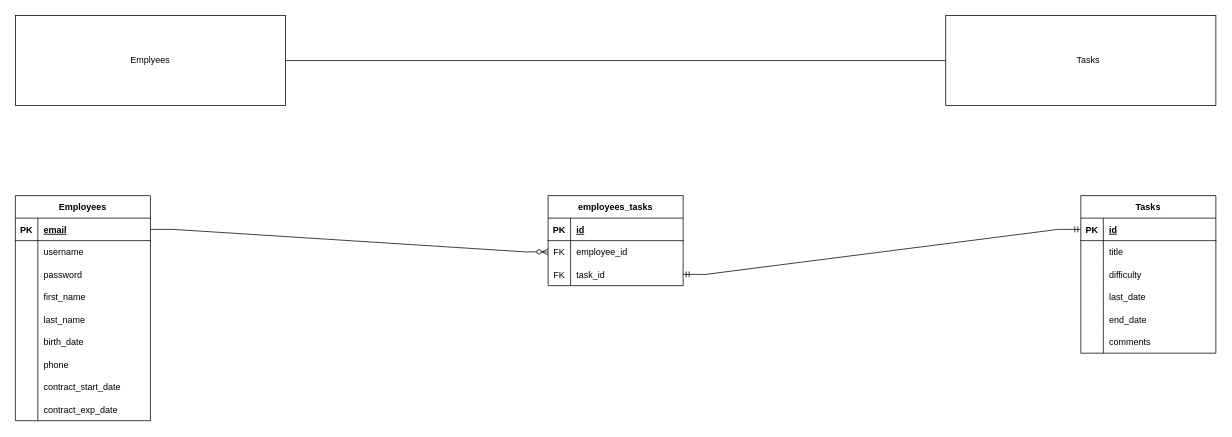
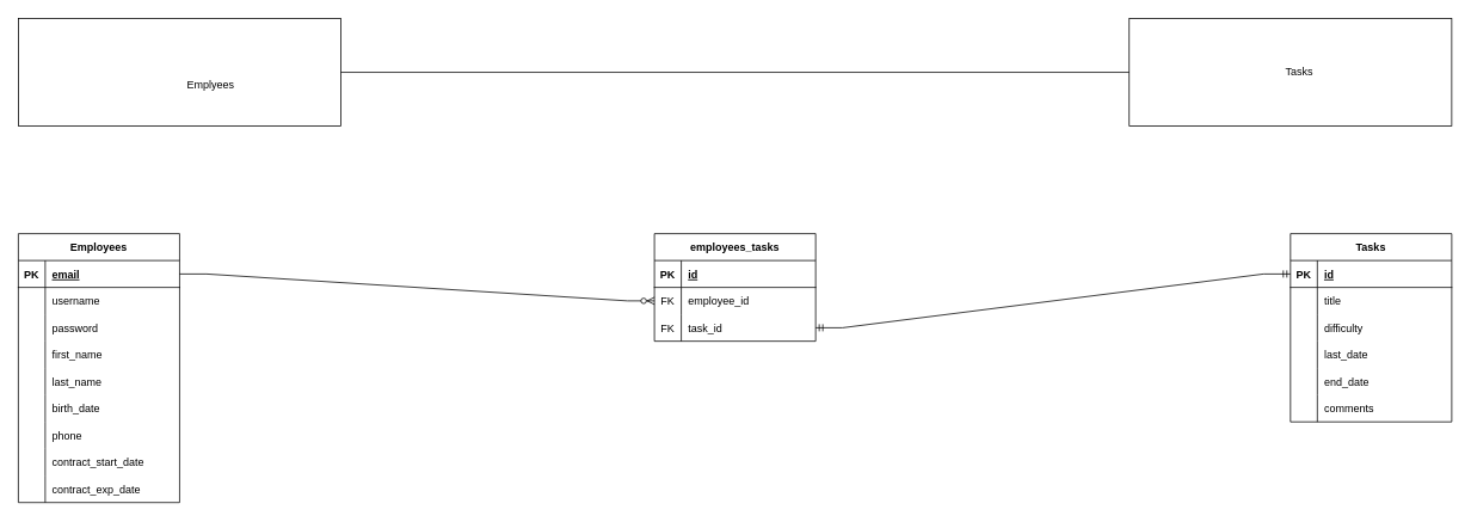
- <mxCell id="4" value="Emplyees" style="text;html=1;strokeColor=none;fillColor=none;align=center;verticalAlign=middle;whiteSpace=wrap;rounded=0;" vertex="1" parent="1"><mxGeometry x="130" y="65" width="140" height="30" as="geometry" /></mxCell>
+ <mxCell id="4" value="Emplyees" style="text;html=1;strokeColor=none;fillColor=none;align=center;verticalAlign=middle;whiteSpace=wrap;rounded=0;" vertex="1" parent="1"><mxGeometry x="165" y="80" width="140" height="30" as="geometry" /></mxCell>
